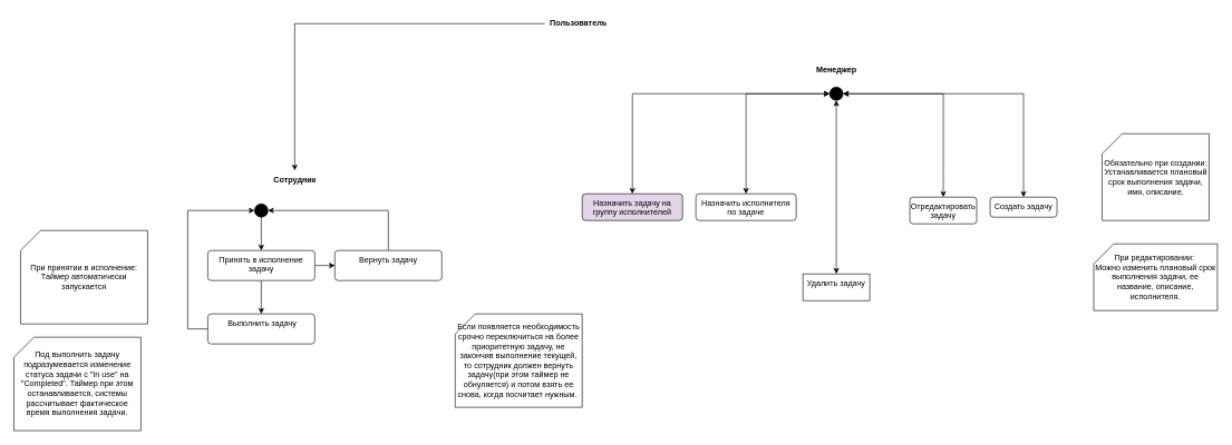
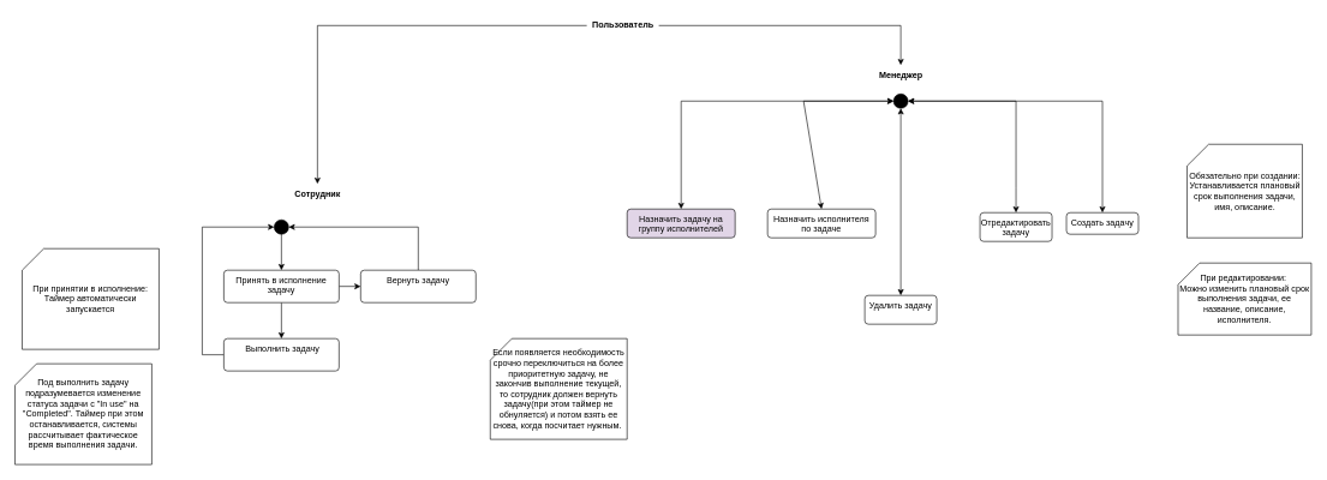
+ <mxCell id="9" style="edgeStyle=orthogonalEdgeStyle;rounded=0;orthogonalLoop=1;jettySize=auto;html=1;" edge="1" parent="1" source="10" target="6"><mxGeometry relative="1" as="geometry" /></mxCell>
- <mxCell id="12" value="Назначить исполнителя по задаче" style="html=1;align=center;verticalAlign=top;rounded=1;absoluteArcSize=1;arcSize=10;dashed=0;whiteSpace=wrap;" vertex="1" parent="1"><mxGeometry x="1040" y="290" width="150" height="40" as="geometry" /></mxCell>
+ <mxCell id="12" value="Назначить исполнителя по задаче" style="html=1;align=center;verticalAlign=top;rounded=1;absoluteArcSize=1;arcSize=10;dashed=0;whiteSpace=wrap;" vertex="1" parent="1"><mxGeometry x="1065" y="290" width="150" height="40" as="geometry" /></mxCell>
- <mxCell id="23" value="Удалить задачу" style="html=1;align=center;verticalAlign=top;absoluteArcSize=1;arcSize=10;dashed=0;whiteSpace=wrap;rounded=0;" vertex="1" parent="1"><mxGeometry x="1200" y="410" width="100" height="40" as="geometry" /></mxCell>
+ <mxCell id="23" value="Удалить задачу" style="html=1;align=center;verticalAlign=top;rounded=1;absoluteArcSize=1;arcSize=10;dashed=0;whiteSpace=wrap;" vertex="1" parent="1"><mxGeometry x="1200" y="410" width="100" height="40" as="geometry" /></mxCell>
